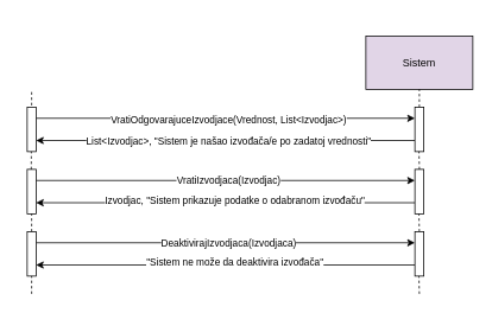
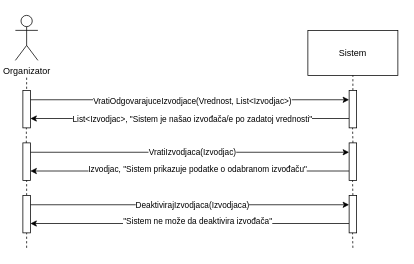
+ <mxCell id="4" value="Organizator" style="shape=umlActor;verticalLabelPosition=bottom;verticalAlign=top;html=1;outlineConnect=0;" vertex="1" parent="1"><mxGeometry x="20" y="20" width="30" height="60" as="geometry" /></mxCell>
- <mxCell id="2" value="Sistem" style="rounded=0;whiteSpace=wrap;html=1;fillColor=#e1d5e7;" vertex="1" parent="1"><mxGeometry x="410" y="40" width="120" height="60" as="geometry" /></mxCell>
+ <mxCell id="2" value="Sistem" style="rounded=0;whiteSpace=wrap;html=1;" vertex="1" parent="1"><mxGeometry x="410" y="40" width="120" height="60" as="geometry" /></mxCell>
